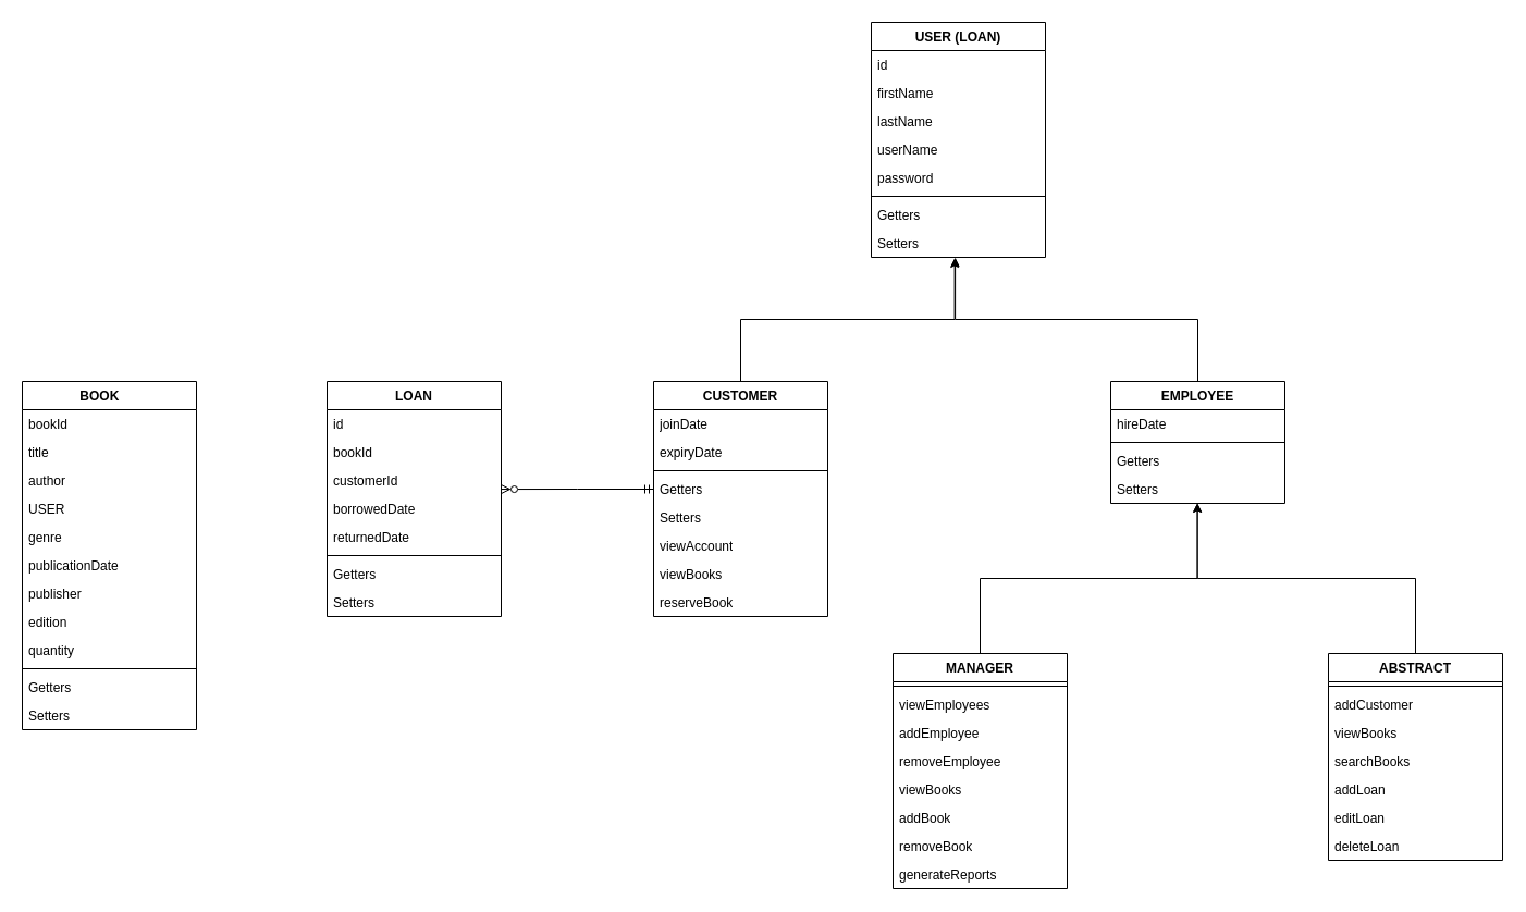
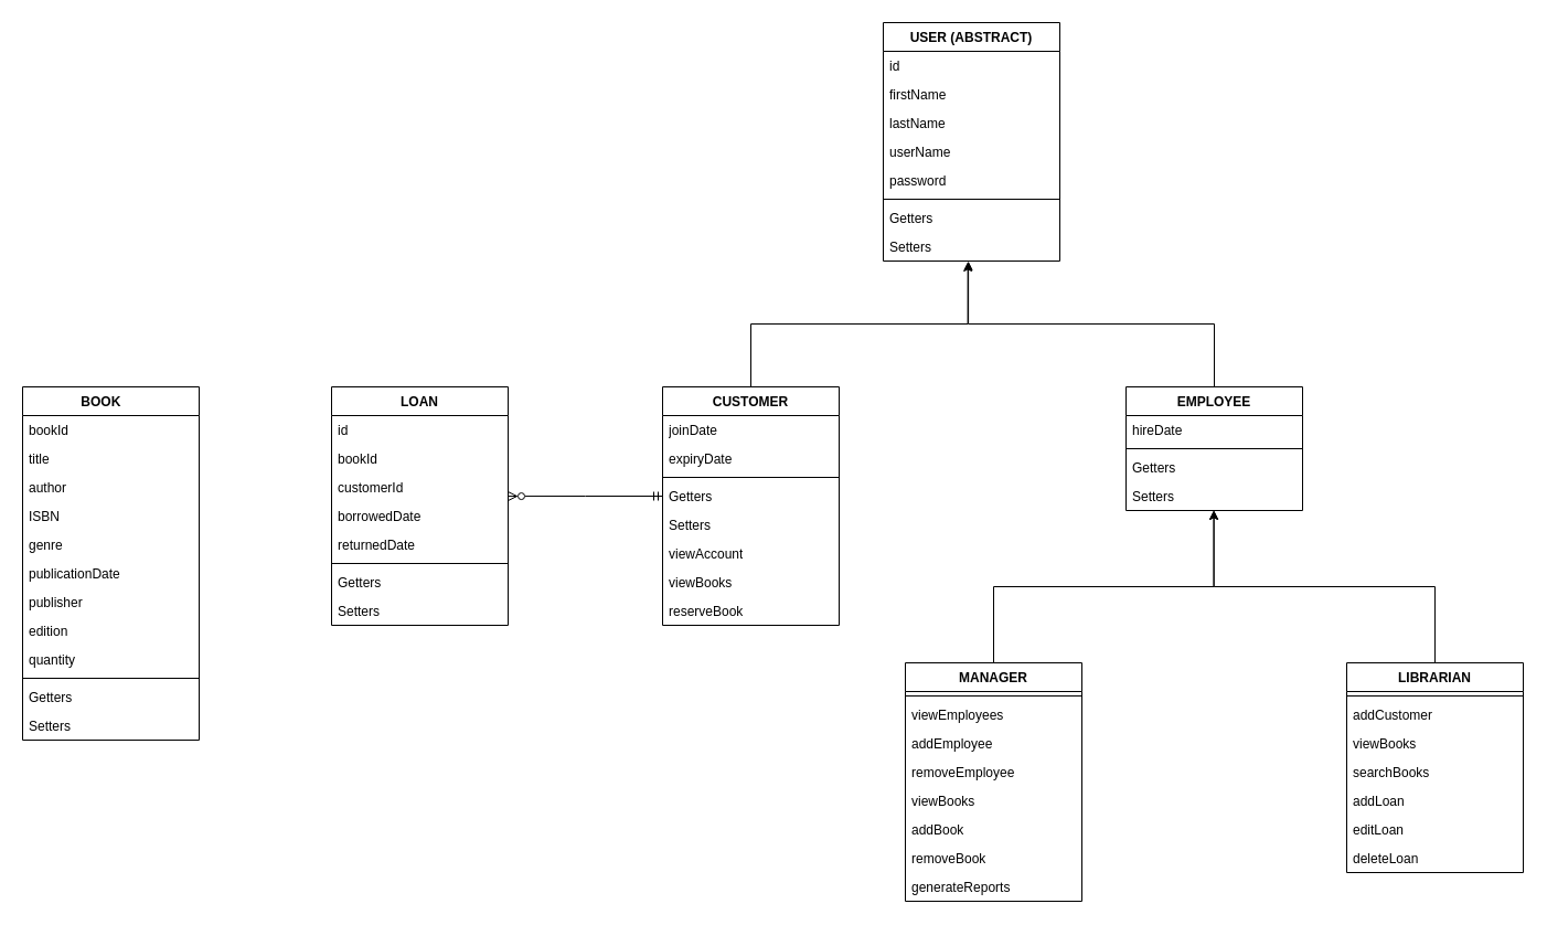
- <mxCell id="15" value="USER (LOAN)" style="swimlane;fontStyle=1;align=center;verticalAlign=top;childLayout=stackLayout;horizontal=1;startSize=26;horizontalStack=0;resizeParent=1;resizeParentMax=0;resizeLast=0;collapsible=1;marginBottom=0;whiteSpace=wrap;html=1;" parent="1" vertex="1"><mxGeometry x="800" y="20" width="160" height="216" as="geometry"><mxRectangle x="340" width="170" height="30" as="alternateBounds" /></mxGeometry></mxCell>
+ <mxCell id="15" value="USER (ABSTRACT)" style="swimlane;fontStyle=1;align=center;verticalAlign=top;childLayout=stackLayout;horizontal=1;startSize=26;horizontalStack=0;resizeParent=1;resizeParentMax=0;resizeLast=0;collapsible=1;marginBottom=0;whiteSpace=wrap;html=1;" parent="1" vertex="1"><mxGeometry x="800" y="20" width="160" height="216" as="geometry"><mxRectangle x="340" width="170" height="30" as="alternateBounds" /></mxGeometry></mxCell>
- <mxCell id="6" value="USER" style="text;strokeColor=none;fillColor=none;align=left;verticalAlign=top;spacingLeft=4;spacingRight=4;overflow=hidden;rotatable=0;points=[[0,0.5],[1,0.5]];portConstraint=eastwest;whiteSpace=wrap;html=1;" parent="2" vertex="1"><mxGeometry y="104" width="160" height="26" as="geometry" /></mxCell>
+ <mxCell id="6" value="ISBN" style="text;strokeColor=none;fillColor=none;align=left;verticalAlign=top;spacingLeft=4;spacingRight=4;overflow=hidden;rotatable=0;points=[[0,0.5],[1,0.5]];portConstraint=eastwest;whiteSpace=wrap;html=1;" parent="2" vertex="1"><mxGeometry y="104" width="160" height="26" as="geometry" /></mxCell>
- <mxCell id="60" value="ABSTRACT" style="swimlane;fontStyle=1;align=center;verticalAlign=top;childLayout=stackLayout;horizontal=1;startSize=26;horizontalStack=0;resizeParent=1;resizeParentMax=0;resizeLast=0;collapsible=1;marginBottom=0;whiteSpace=wrap;html=1;" parent="1" vertex="1"><mxGeometry x="1220" y="600" width="160" height="190" as="geometry"><mxRectangle x="760" y="550" width="110" height="30" as="alternateBounds" /></mxGeometry></mxCell>
+ <mxCell id="60" value="LIBRARIAN" style="swimlane;fontStyle=1;align=center;verticalAlign=top;childLayout=stackLayout;horizontal=1;startSize=26;horizontalStack=0;resizeParent=1;resizeParentMax=0;resizeLast=0;collapsible=1;marginBottom=0;whiteSpace=wrap;html=1;" parent="1" vertex="1"><mxGeometry x="1220" y="600" width="160" height="190" as="geometry"><mxRectangle x="760" y="550" width="110" height="30" as="alternateBounds" /></mxGeometry></mxCell>
